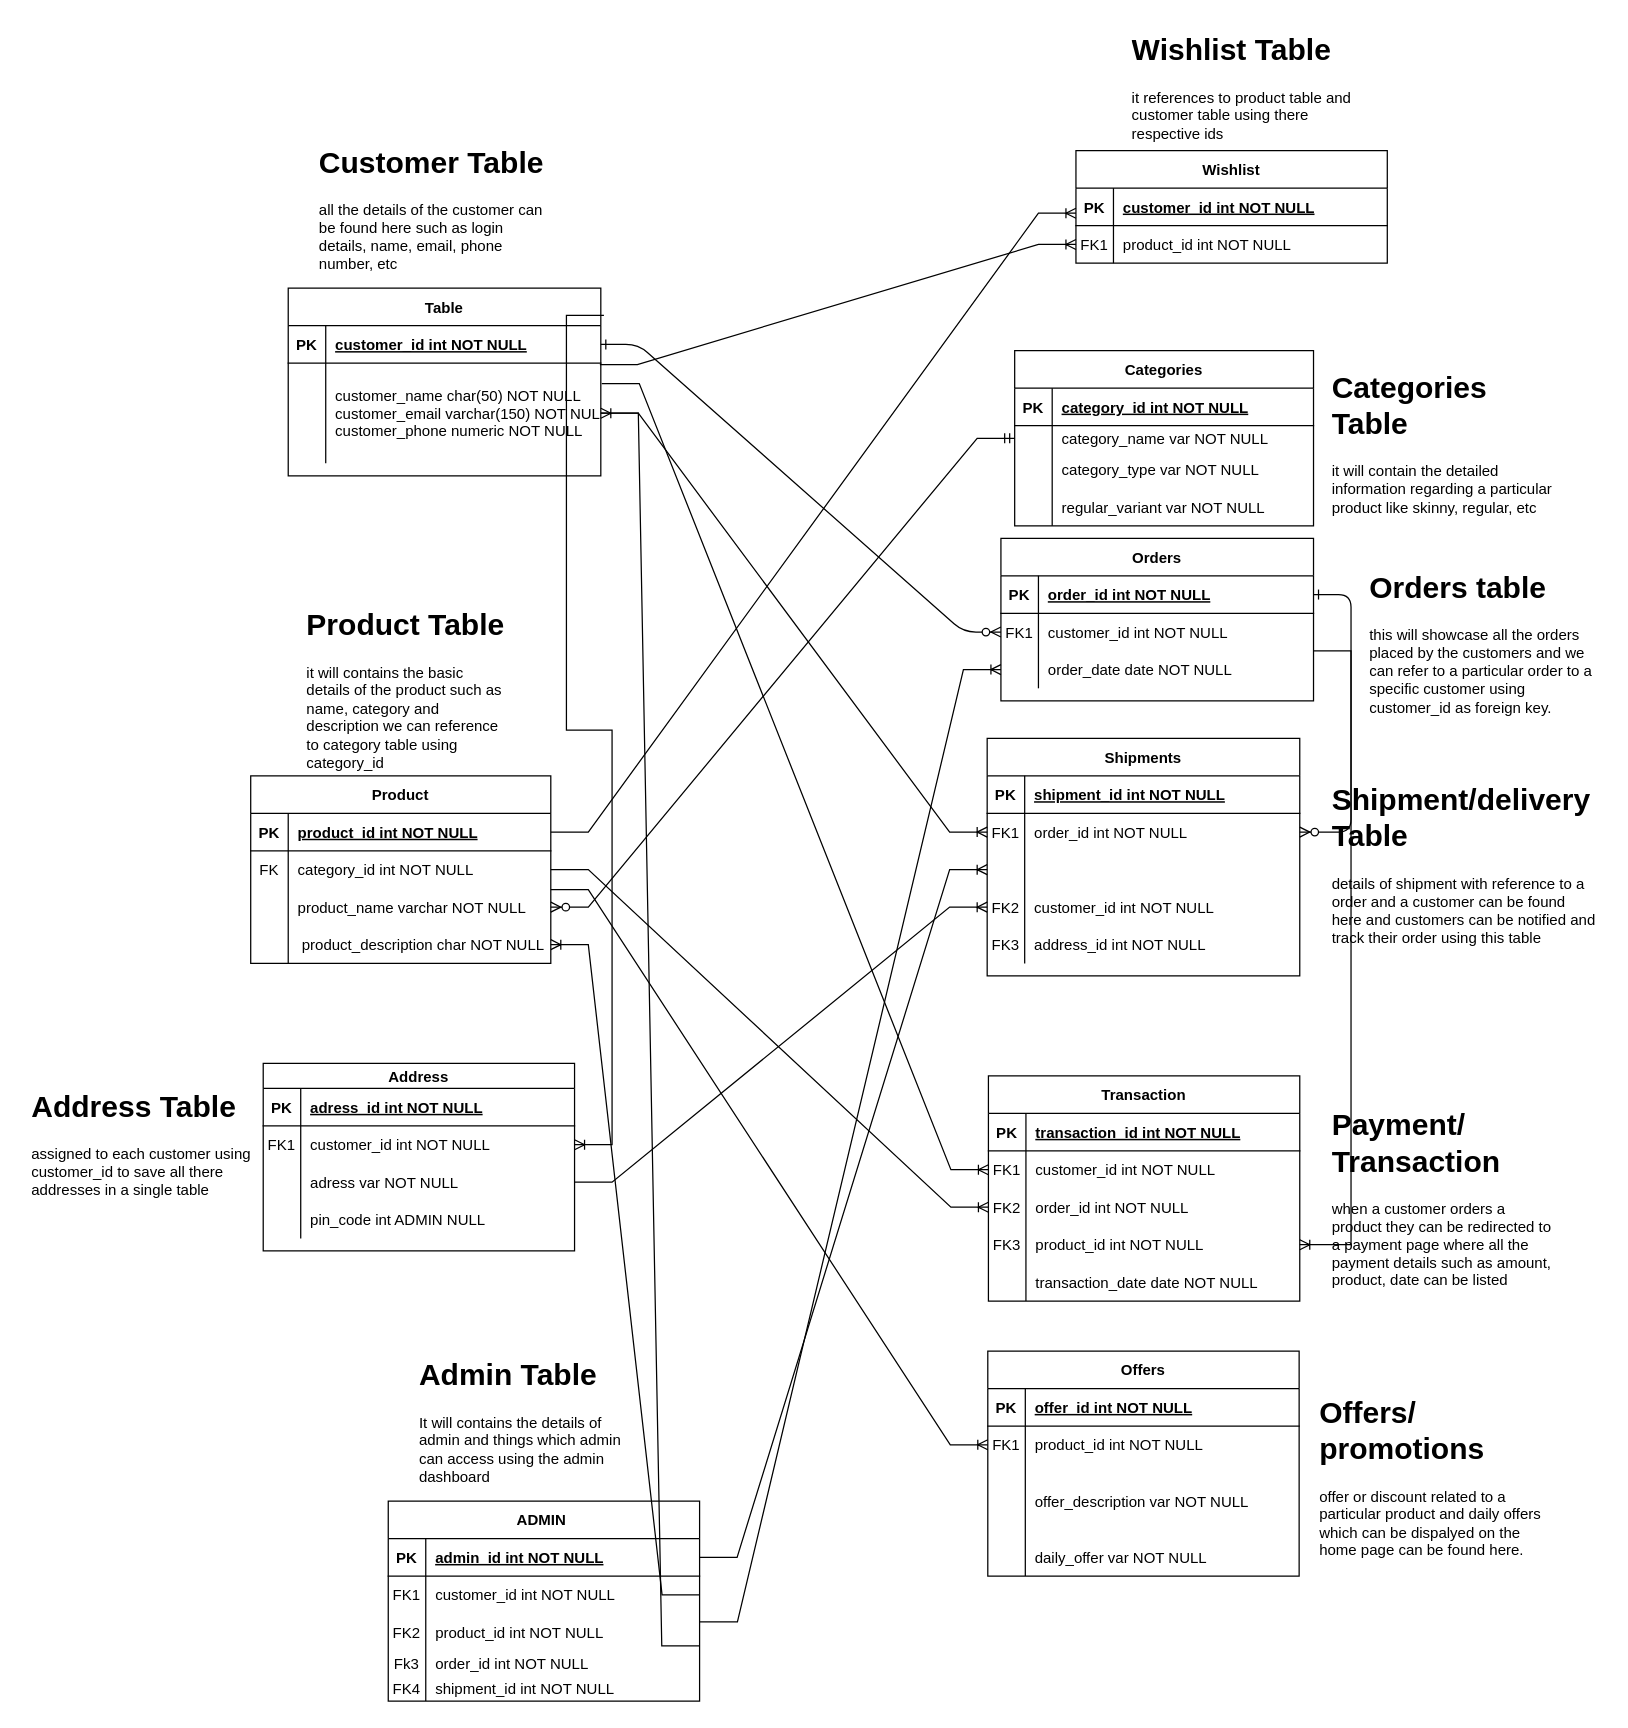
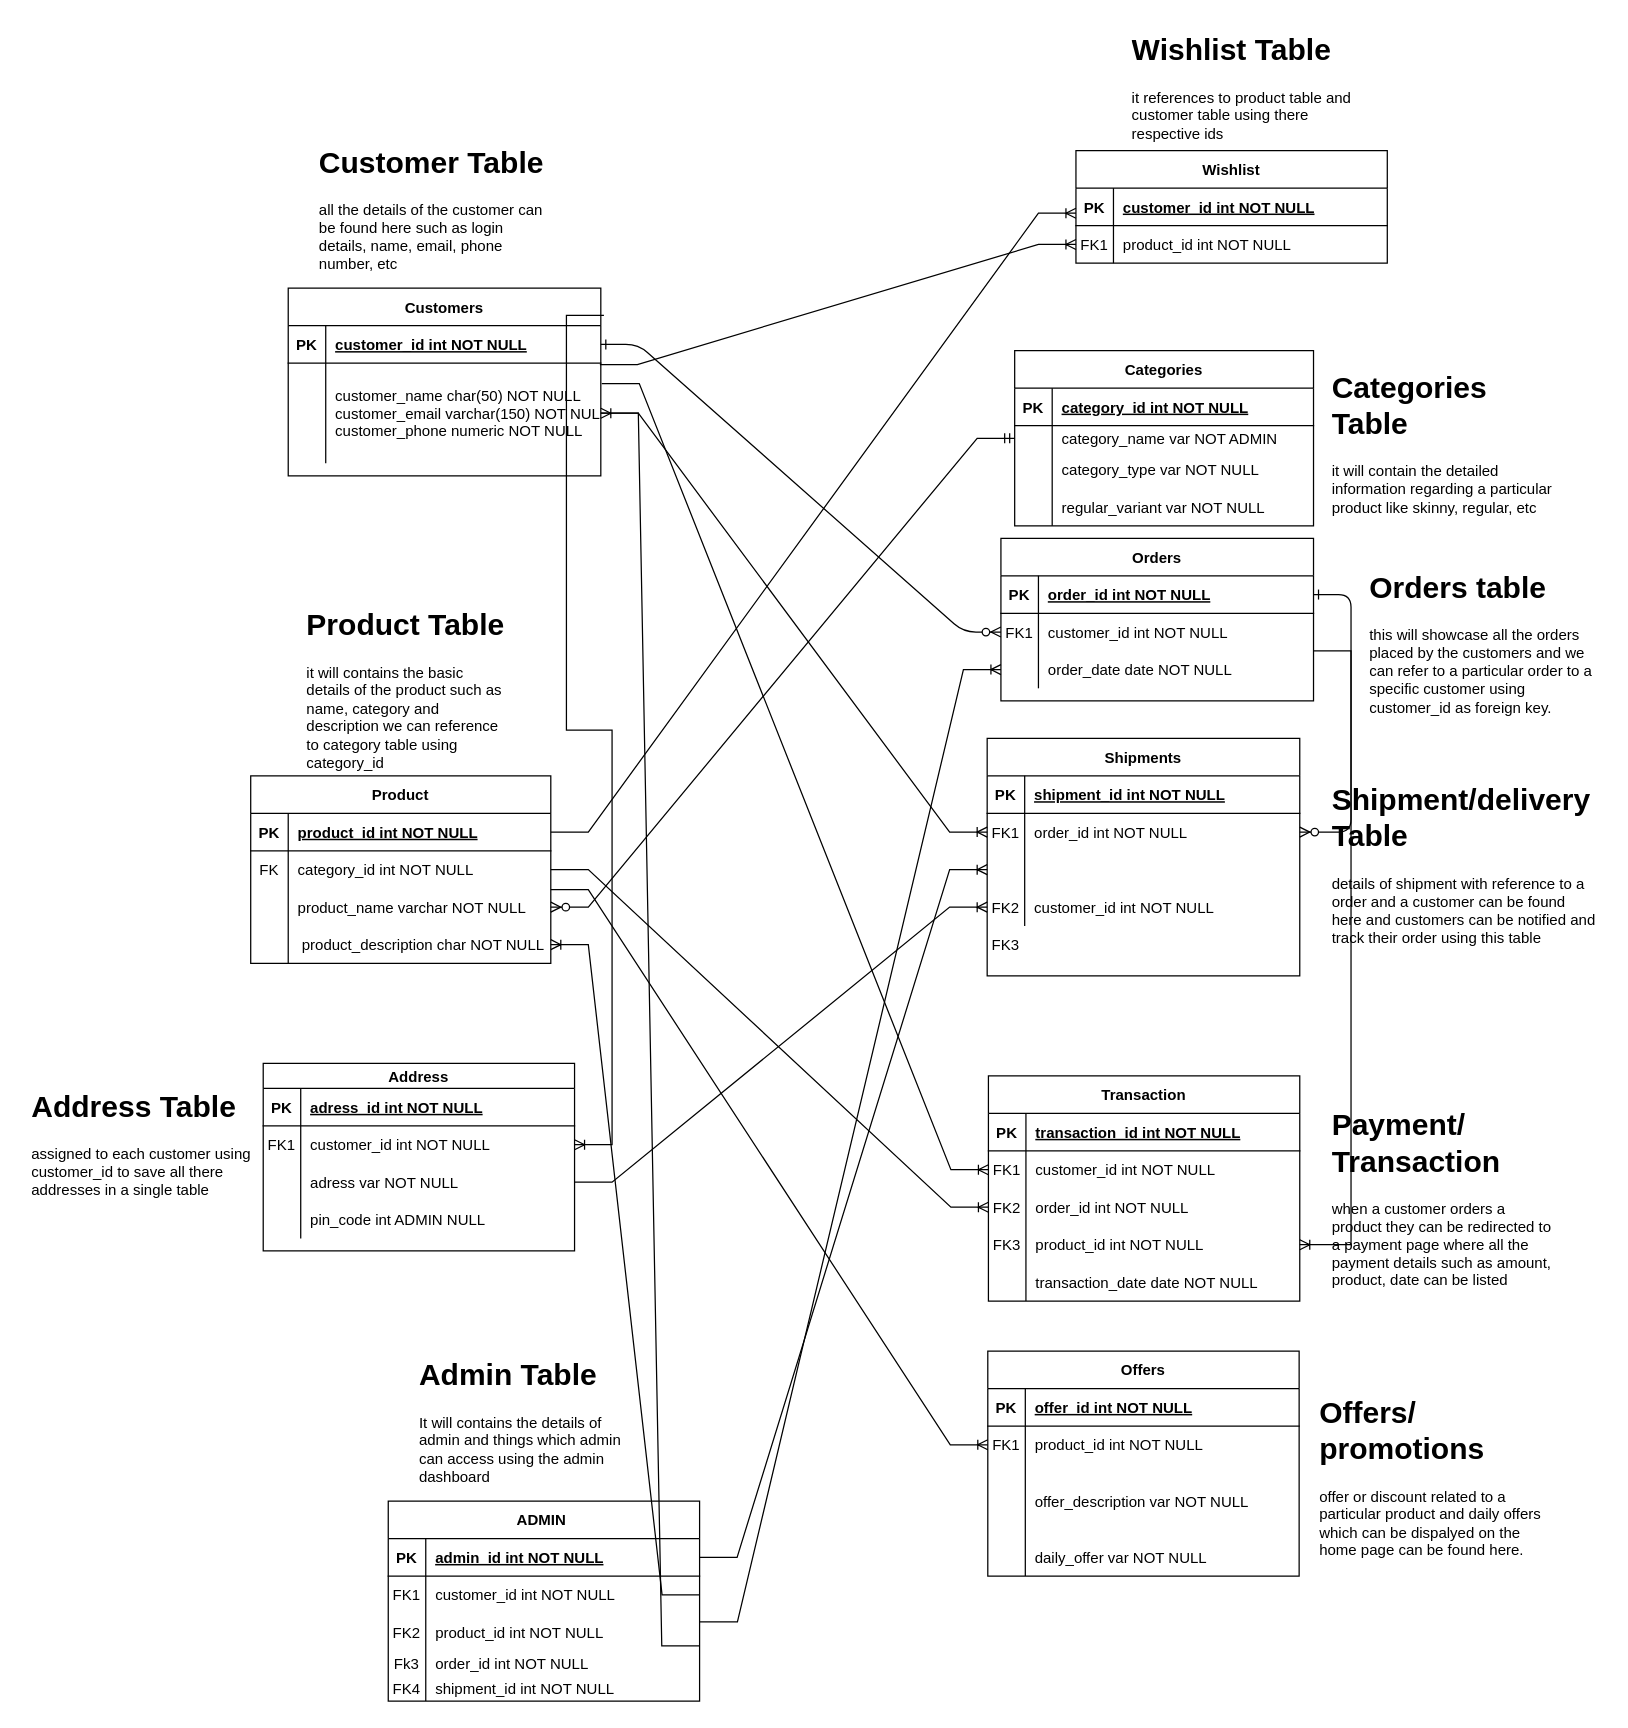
- <mxCell id="29" value="Table" style="shape=table;startSize=30;container=1;collapsible=1;childLayout=tableLayout;fixedRows=1;rowLines=0;fontStyle=1;align=center;resizeLast=1;" vertex="1" parent="1"><mxGeometry x="230" y="230" width="250" height="150" as="geometry" /></mxCell>
+ <mxCell id="29" value="Customers" style="shape=table;startSize=30;container=1;collapsible=1;childLayout=tableLayout;fixedRows=1;rowLines=0;fontStyle=1;align=center;resizeLast=1;" vertex="1" parent="1"><mxGeometry x="230" y="230" width="250" height="150" as="geometry" /></mxCell>
- <mxCell id="71" value="category_name var NOT NULL" style="shape=partialRectangle;connectable=0;fillColor=none;top=0;left=0;bottom=0;right=0;align=left;spacingLeft=6;overflow=hidden;" vertex="1" parent="69"><mxGeometry x="30" width="209" height="20" as="geometry"><mxRectangle width="209" height="20" as="alternateBounds" /></mxGeometry></mxCell>
+ <mxCell id="71" value="category_name var NOT ADMIN" style="shape=partialRectangle;connectable=0;fillColor=none;top=0;left=0;bottom=0;right=0;align=left;spacingLeft=6;overflow=hidden;" vertex="1" parent="69"><mxGeometry x="30" width="209" height="20" as="geometry"><mxRectangle width="209" height="20" as="alternateBounds" /></mxGeometry></mxCell>
- <mxCell id="28" value="address_id int NOT NULL" style="shape=partialRectangle;overflow=hidden;connectable=0;fillColor=none;top=0;left=0;bottom=0;right=0;align=left;spacingLeft=6;" vertex="1" parent="26"><mxGeometry x="30" width="220" height="30" as="geometry"><mxRectangle width="220" height="30" as="alternateBounds" /></mxGeometry></mxCell>
